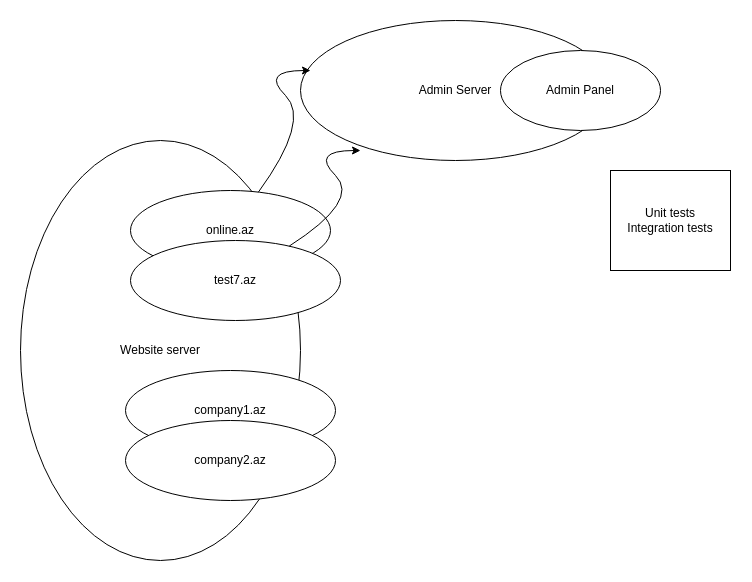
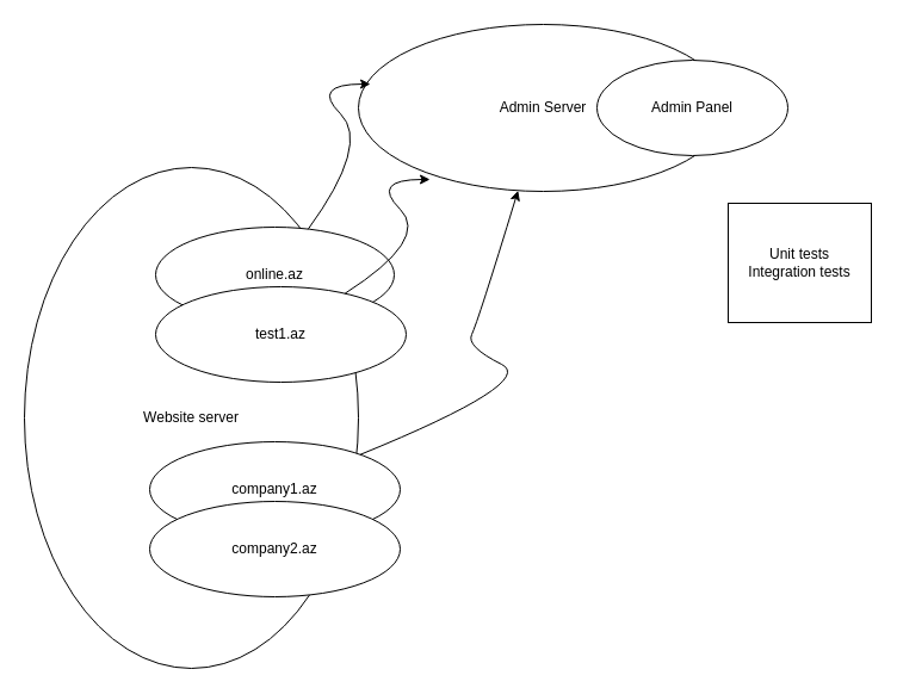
- <mxCell id="5" value="test7.az" style="ellipse;whiteSpace=wrap;html=1;" vertex="1" parent="1"><mxGeometry x="130" y="240" width="210" height="80" as="geometry" /></mxCell>
+ <mxCell id="5" value="test1.az" style="ellipse;whiteSpace=wrap;html=1;" vertex="1" parent="1"><mxGeometry x="130" y="240" width="210" height="80" as="geometry" /></mxCell>
+ <mxCell id="10" value="" style="curved=1;endArrow=classic;html=1;" edge="1" parent="1" source="6" target="2"><mxGeometry width="50" height="50" relative="1" as="geometry"><mxPoint x="400" y="320" as="sourcePoint" /><mxPoint x="450" y="270" as="targetPoint" /><Array as="points"><mxPoint x="450" y="320" /><mxPoint x="390" y="290" /><mxPoint x="400" y="270" /></Array></mxGeometry></mxCell>
